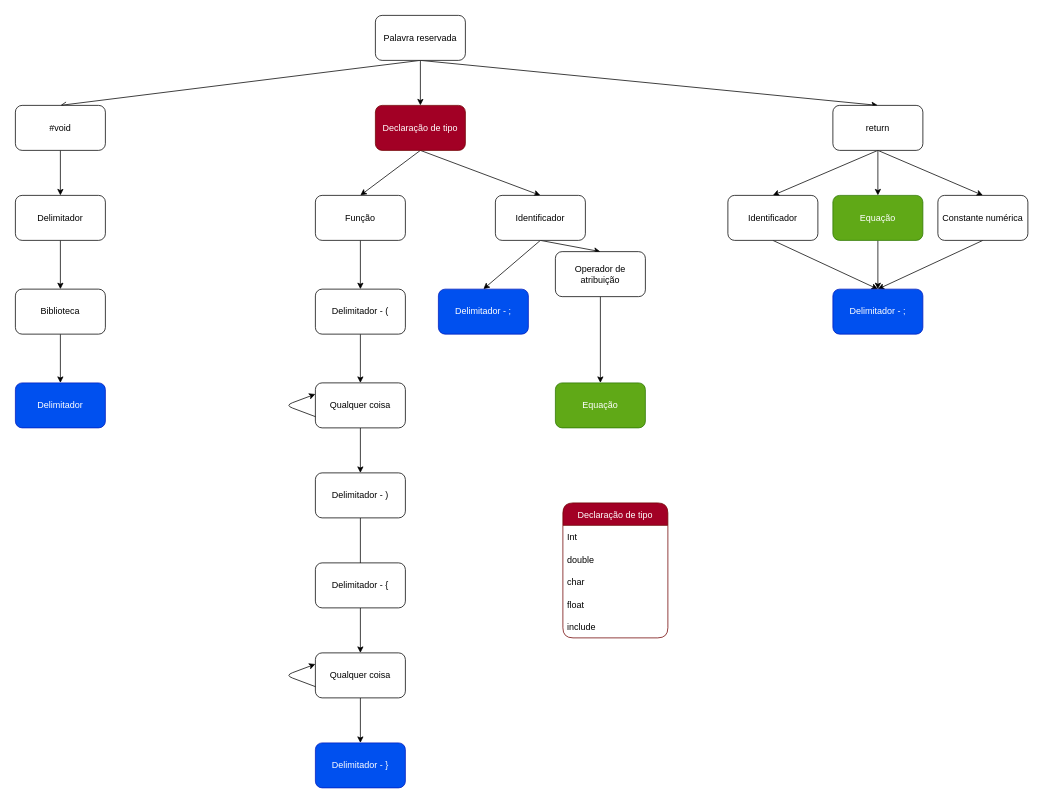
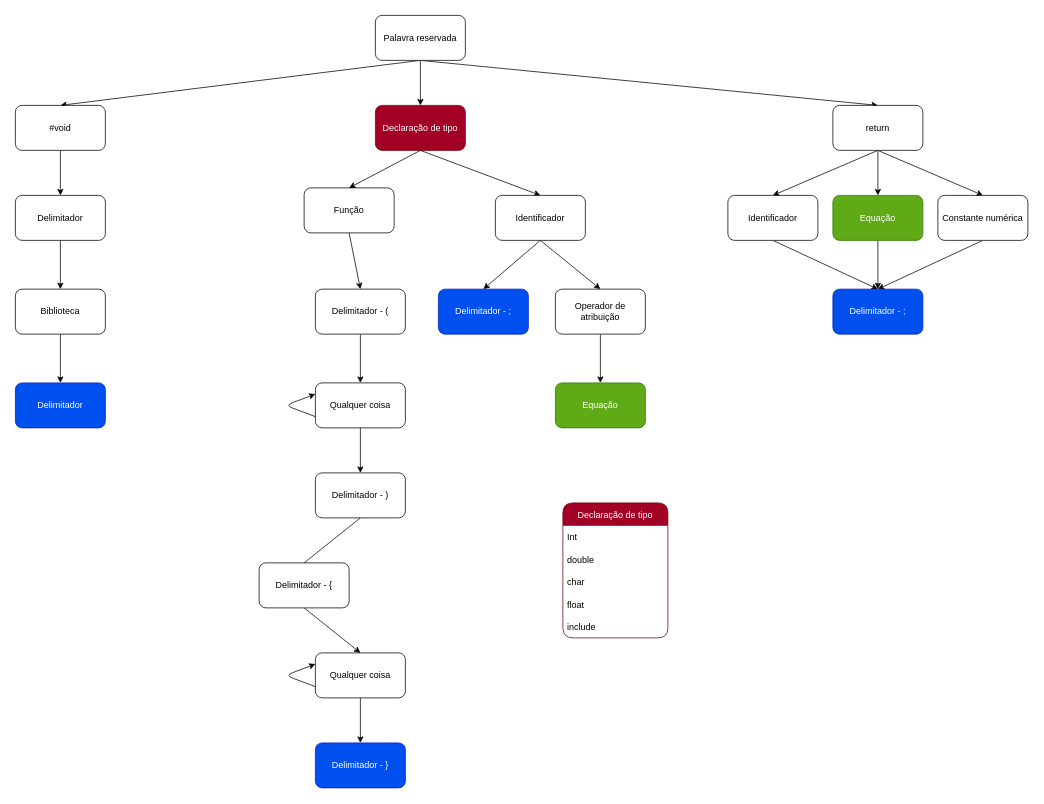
- <mxCell id="2" style="edgeStyle=none;html=1;exitX=0.5;exitY=1;exitDx=0;exitDy=0;entryX=0.5;entryY=0;entryDx=0;entryDy=0;strokeColor=#000000;endArrow=open;" parent="1" source="5" target="7" edge="1"><mxGeometry relative="1" as="geometry"><mxPoint x="360" y="140" as="targetPoint" /></mxGeometry></mxCell>
+ <mxCell id="2" style="edgeStyle=none;html=1;exitX=0.5;exitY=1;exitDx=0;exitDy=0;entryX=0.5;entryY=0;entryDx=0;entryDy=0;strokeColor=#000000;" parent="1" source="5" target="7" edge="1"><mxGeometry relative="1" as="geometry"><mxPoint x="360" y="140" as="targetPoint" /></mxGeometry></mxCell>
- <mxCell id="34" value="Função" style="rounded=1;whiteSpace=wrap;html=1;" parent="1" vertex="1"><mxGeometry x="420" y="260" width="120" height="60" as="geometry" /></mxCell>
+ <mxCell id="34" value="Função" style="rounded=1;whiteSpace=wrap;html=1;" parent="1" vertex="1"><mxGeometry x="405" y="250" width="120" height="60" as="geometry" /></mxCell>
- <mxCell id="53" value="Operador de atribuição" style="rounded=1;whiteSpace=wrap;html=1;" parent="1" vertex="1"><mxGeometry x="740" y="335" width="120" height="60" as="geometry" /></mxCell>
+ <mxCell id="53" value="Operador de atribuição" style="rounded=1;whiteSpace=wrap;html=1;" parent="1" vertex="1"><mxGeometry x="740" y="385" width="120" height="60" as="geometry" /></mxCell>
- <mxCell id="46" value="Delimitador - {" style="rounded=1;whiteSpace=wrap;html=1;" parent="1" vertex="1"><mxGeometry x="420" y="750" width="120" height="60" as="geometry" /></mxCell>
+ <mxCell id="46" value="Delimitador - {" style="rounded=1;whiteSpace=wrap;html=1;" parent="1" vertex="1"><mxGeometry x="345" y="750" width="120" height="60" as="geometry" /></mxCell>
